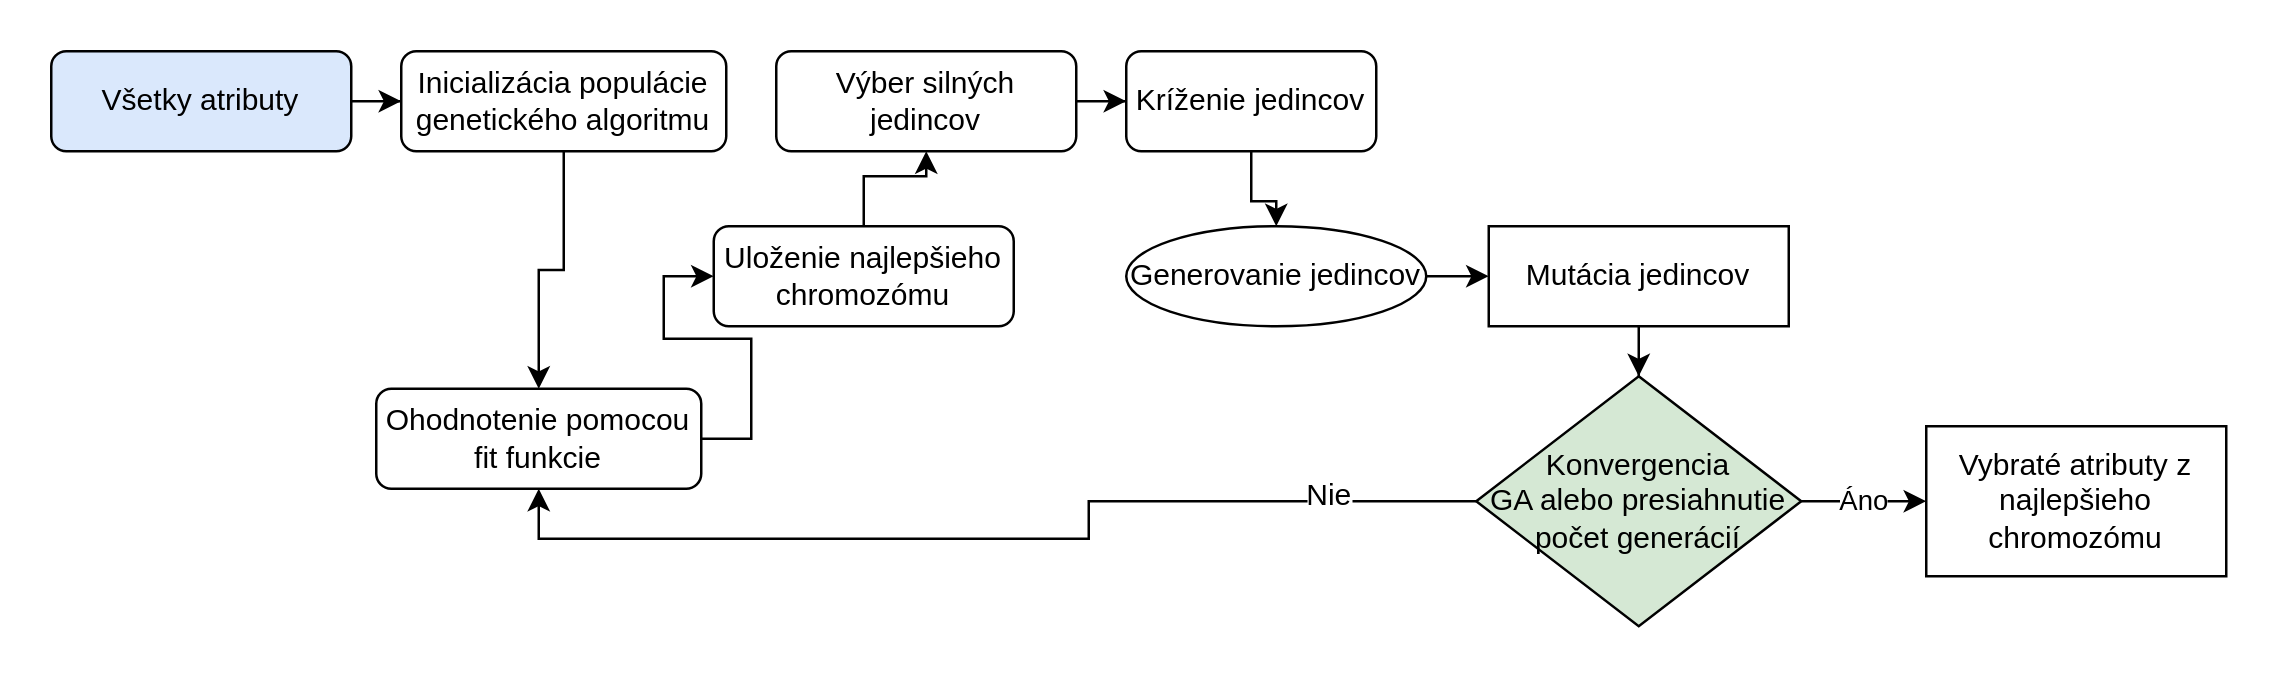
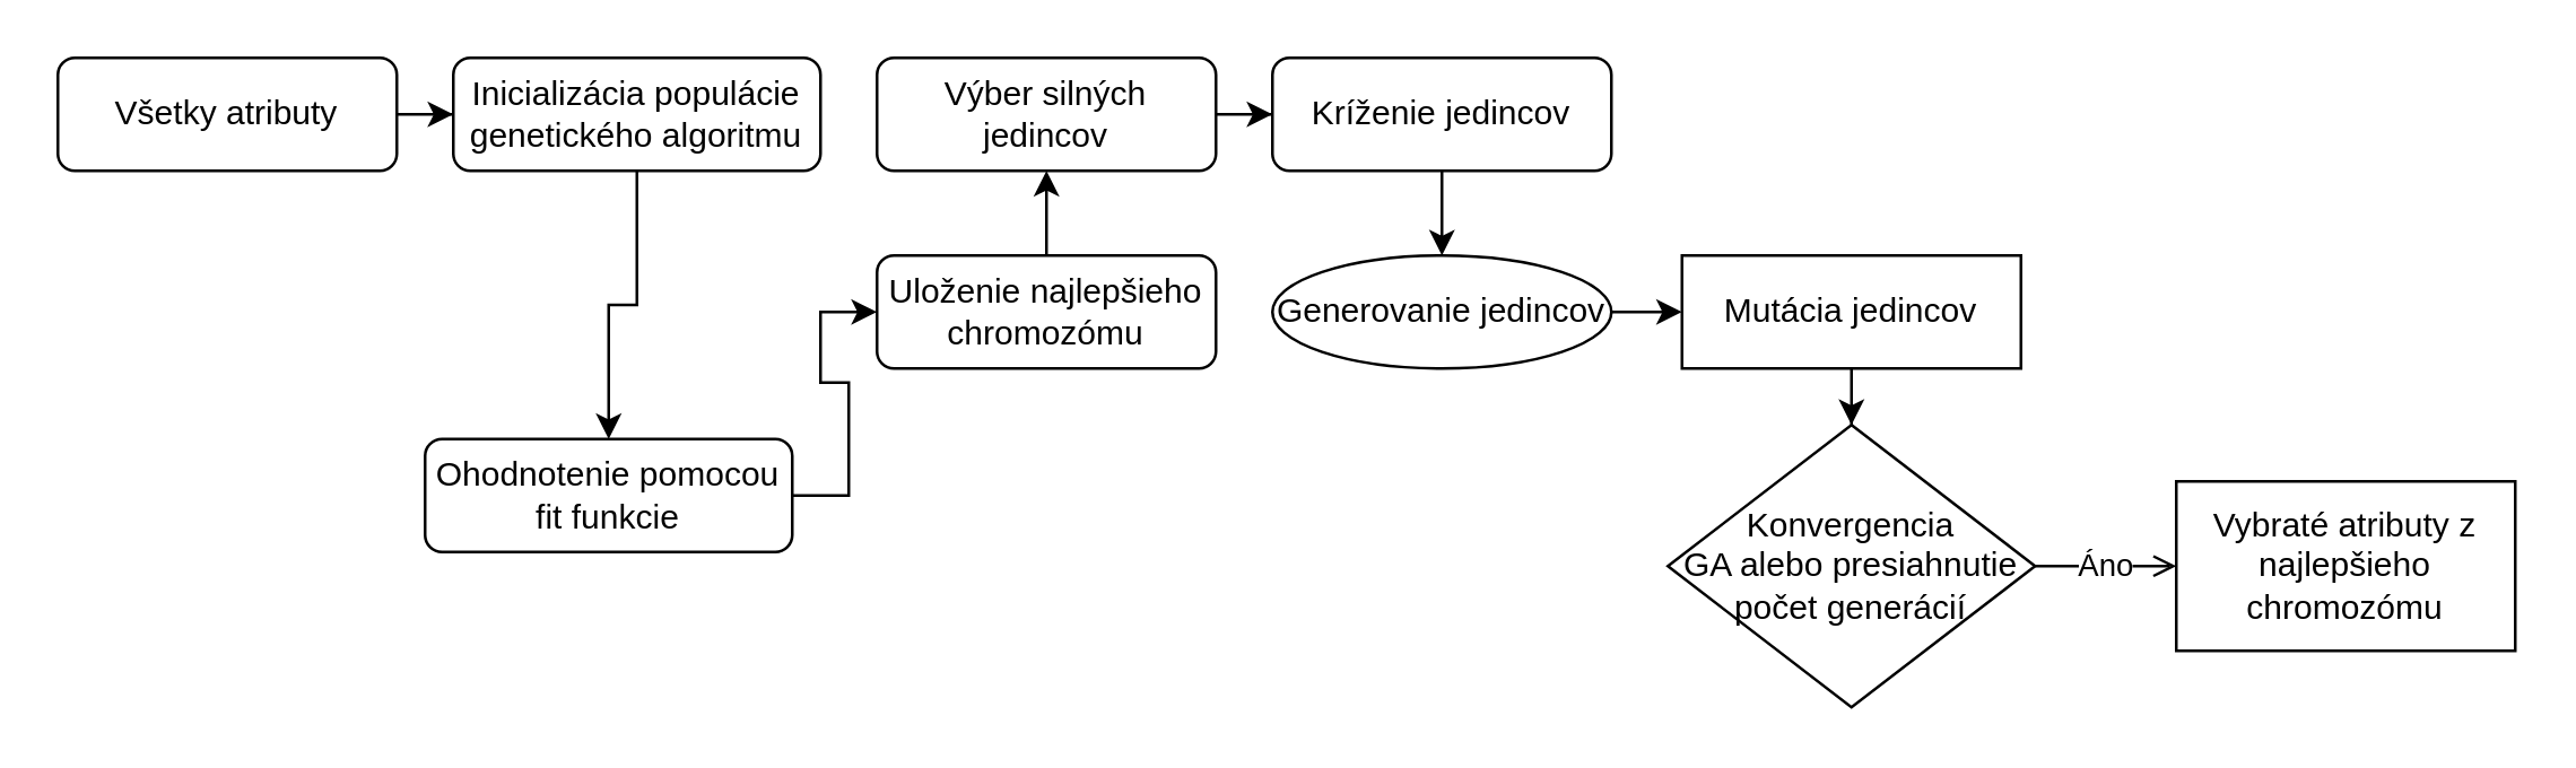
- <mxCell id="3" value="Všetky atributy" style="rounded=1;whiteSpace=wrap;html=1;fontSize=12;glass=0;strokeWidth=1;shadow=0;fillColor=#dae8fc;" parent="1" vertex="1"><mxGeometry x="20" y="20" width="120" height="40" as="geometry" /></mxCell>
+ <mxCell id="3" value="Všetky atributy" style="rounded=1;whiteSpace=wrap;html=1;fontSize=12;glass=0;strokeWidth=1;shadow=0;" parent="1" vertex="1"><mxGeometry x="20" y="20" width="120" height="40" as="geometry" /></mxCell>
- <mxCell id="7" value="Kríženie jedincov" style="rounded=1;whiteSpace=wrap;html=1;fontSize=12;glass=0;strokeWidth=1;shadow=0;" parent="1" vertex="1"><mxGeometry x="450" y="20" width="100" height="40" as="geometry" /></mxCell>
+ <mxCell id="7" value="Kríženie jedincov" style="rounded=1;whiteSpace=wrap;html=1;fontSize=12;glass=0;strokeWidth=1;shadow=0;" parent="1" vertex="1"><mxGeometry x="450" y="20" width="120" height="40" as="geometry" /></mxCell>
- <mxCell id="22" value="Uloženie najlepšieho chromozómu" style="rounded=1;whiteSpace=wrap;html=1;fontSize=12;glass=0;strokeWidth=1;shadow=0;" parent="1" vertex="1"><mxGeometry x="285" y="90" width="120" height="40" as="geometry" /></mxCell>
+ <mxCell id="22" value="Uloženie najlepšieho chromozómu" style="rounded=1;whiteSpace=wrap;html=1;fontSize=12;glass=0;strokeWidth=1;shadow=0;" parent="1" vertex="1"><mxGeometry x="310" y="90" width="120" height="40" as="geometry" /></mxCell>
- <mxCell id="17" value="Konvergencia &lt;br&gt;GA alebo presiahnutie počet generácií" style="rhombus;whiteSpace=wrap;html=1;fillColor=#d5e8d4;" parent="1" vertex="1"><mxGeometry x="590" y="150" width="130" height="100" as="geometry" /></mxCell>
+ <mxCell id="17" value="Konvergencia &lt;br&gt;GA alebo presiahnutie počet generácií" style="rhombus;whiteSpace=wrap;html=1;" parent="1" vertex="1"><mxGeometry x="590" y="150" width="130" height="100" as="geometry" /></mxCell>
- <mxCell id="16" value="Áno" style="edgeStyle=orthogonalEdgeStyle;rounded=0;orthogonalLoop=1;jettySize=auto;html=1;entryX=0;entryY=0.5;entryDx=0;entryDy=0;" parent="1" source="17" target="18" edge="1"><mxGeometry relative="1" as="geometry"><Array as="points" /><mxPoint x="1025" y="200" as="targetPoint" /></mxGeometry></mxCell>
+ <mxCell id="16" value="Áno" style="edgeStyle=orthogonalEdgeStyle;rounded=0;orthogonalLoop=1;jettySize=auto;html=1;entryX=0;entryY=0.5;entryDx=0;entryDy=0;endArrow=open;" parent="1" source="17" target="18" edge="1"><mxGeometry relative="1" as="geometry"><Array as="points" /><mxPoint x="1025" y="200" as="targetPoint" /></mxGeometry></mxCell>
- <mxCell id="14" style="edgeStyle=orthogonalEdgeStyle;rounded=0;orthogonalLoop=1;jettySize=auto;html=1;entryX=0.5;entryY=1;entryDx=0;entryDy=0;" parent="1" source="17" target="11" edge="1"><mxGeometry relative="1" as="geometry" /></mxCell>
- <mxCell id="15" value="Nie" style="text;html=1;align=center;verticalAlign=middle;resizable=0;points=[];labelBackgroundColor=#ffffff;" parent="14" vertex="1" connectable="0"><mxGeometry x="-0.707" y="-3" relative="1" as="geometry"><mxPoint as="offset" /></mxGeometry></mxCell>
